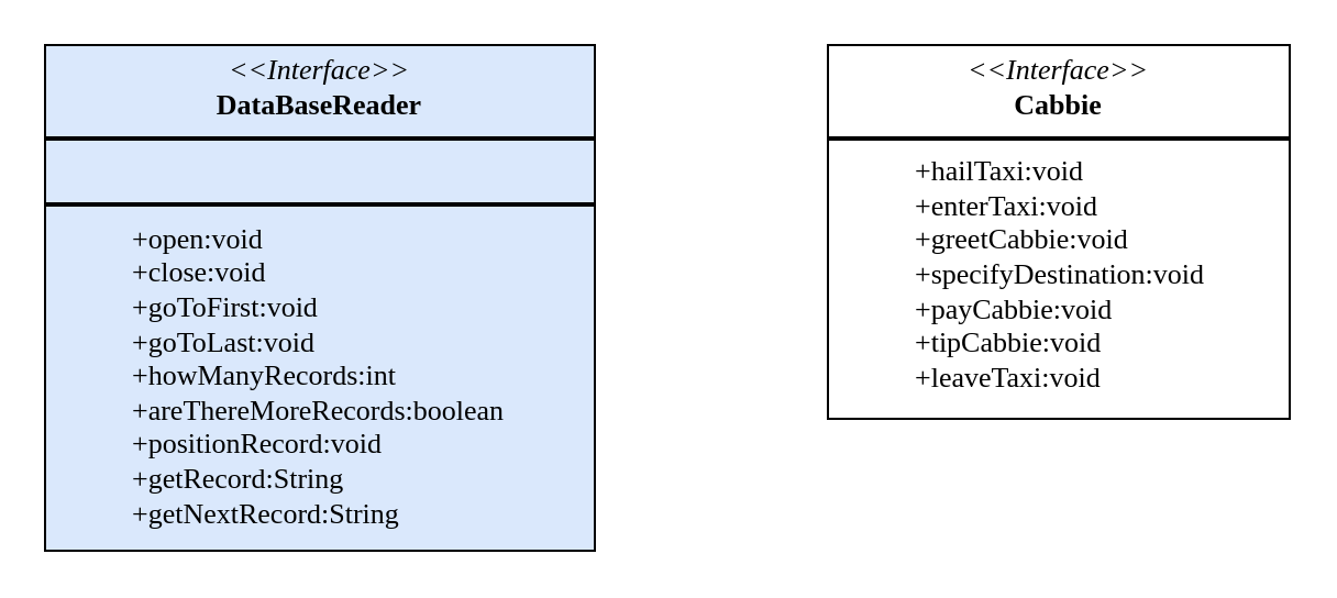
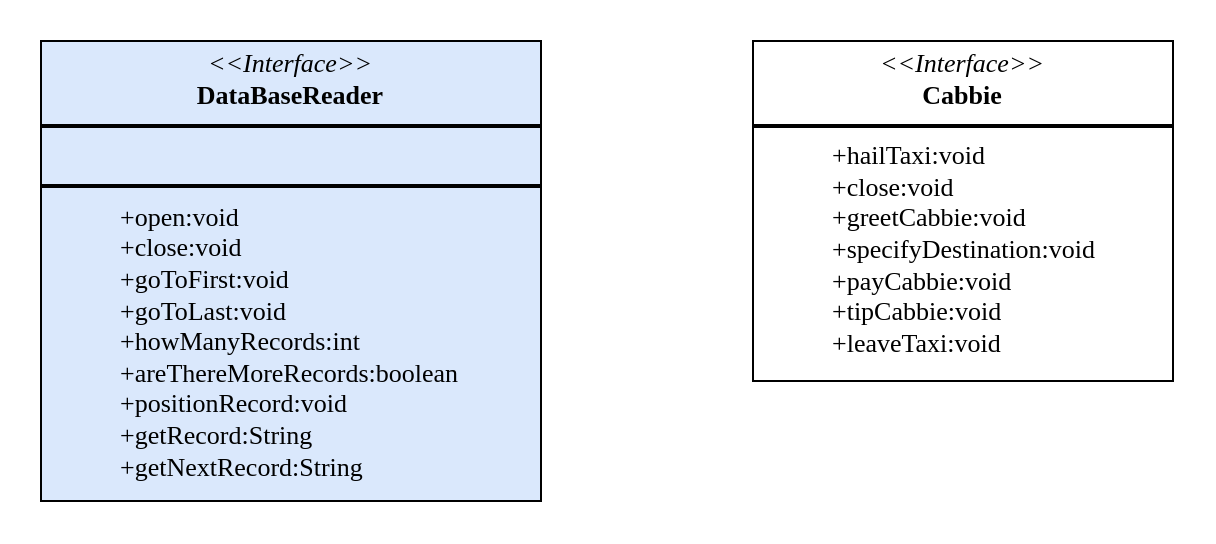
- <mxCell id="3" value="&lt;p style=&quot;margin: 4px 0px 0px; text-align: center; font-size: 13px;&quot;&gt;&lt;i style=&quot;font-size: 13px;&quot;&gt;&amp;lt;&amp;lt;Interface&amp;gt;&amp;gt;&lt;/i&gt;&lt;/p&gt;&lt;div style=&quot;text-align: center; font-size: 13px;&quot;&gt;&lt;div style=&quot;font-size: 13px;&quot;&gt;&lt;span style=&quot;font-size: 13px; font-weight: bold;&quot;&gt;Cabbie&lt;/span&gt;&lt;/div&gt;&lt;/div&gt;&lt;hr style=&quot;border-style: solid; font-size: 13px;&quot;&gt;&lt;blockquote style=&quot;margin: 0px 0px 0px 40px; border: none; padding: 0px; font-size: 13px;&quot;&gt;&lt;div style=&quot;font-size: 13px;&quot;&gt;&lt;div style=&quot;font-size: 13px;&quot;&gt;&lt;span style=&quot;font-size: 13px;&quot;&gt;+hailTaxi:void&lt;br style=&quot;font-size: 13px;&quot;&gt;&lt;/span&gt;&lt;/div&gt;&lt;div style=&quot;font-size: 13px;&quot;&gt;&lt;span style=&quot;font-size: 13px;&quot;&gt;+enterTaxi:void&lt;br style=&quot;font-size: 13px;&quot;&gt;&lt;/span&gt;&lt;/div&gt;&lt;div style=&quot;font-size: 13px;&quot;&gt;&lt;span style=&quot;font-size: 13px;&quot;&gt;+greetCabbie:void&lt;br style=&quot;font-size: 13px;&quot;&gt;&lt;/span&gt;&lt;/div&gt;&lt;div style=&quot;font-size: 13px;&quot;&gt;&lt;span style=&quot;font-size: 13px;&quot;&gt;+specifyDestination:void&lt;br style=&quot;font-size: 13px;&quot;&gt;&lt;/span&gt;&lt;/div&gt;&lt;div style=&quot;font-size: 13px;&quot;&gt;&lt;span style=&quot;font-size: 13px;&quot;&gt;+payCabbie:void&lt;br style=&quot;font-size: 13px;&quot;&gt;&lt;/span&gt;&lt;/div&gt;&lt;div style=&quot;font-size: 13px;&quot;&gt;&lt;span style=&quot;font-size: 13px;&quot;&gt;+tipCabbie:void&lt;br style=&quot;font-size: 13px;&quot;&gt;&lt;/span&gt;&lt;/div&gt;&lt;div style=&quot;font-size: 13px;&quot;&gt;&lt;span style=&quot;font-size: 13px;&quot;&gt;+leaveTaxi:void&lt;/span&gt;&lt;/div&gt;&lt;/div&gt;&lt;/blockquote&gt;" style="verticalAlign=top;align=left;overflow=fill;html=1;whiteSpace=wrap;fontFamily=Comic Sans MS;fontSize=13;" vertex="1" parent="1"><mxGeometry x="376" y="20" width="210" height="170" as="geometry" /></mxCell>
+ <mxCell id="3" value="&lt;p style=&quot;margin: 4px 0px 0px; text-align: center; font-size: 13px;&quot;&gt;&lt;i style=&quot;font-size: 13px;&quot;&gt;&amp;lt;&amp;lt;Interface&amp;gt;&amp;gt;&lt;/i&gt;&lt;/p&gt;&lt;div style=&quot;text-align: center; font-size: 13px;&quot;&gt;&lt;div style=&quot;font-size: 13px;&quot;&gt;&lt;span style=&quot;font-size: 13px; font-weight: bold;&quot;&gt;Cabbie&lt;/span&gt;&lt;/div&gt;&lt;/div&gt;&lt;hr style=&quot;border-style: solid; font-size: 13px;&quot;&gt;&lt;blockquote style=&quot;margin: 0px 0px 0px 40px; border: none; padding: 0px; font-size: 13px;&quot;&gt;&lt;div style=&quot;font-size: 13px;&quot;&gt;&lt;div style=&quot;font-size: 13px;&quot;&gt;&lt;span style=&quot;font-size: 13px;&quot;&gt;+hailTaxi:void&lt;br style=&quot;font-size: 13px;&quot;&gt;&lt;/span&gt;&lt;/div&gt;&lt;div style=&quot;font-size: 13px;&quot;&gt;&lt;span style=&quot;font-size: 13px;&quot;&gt;+close:void&lt;br style=&quot;font-size: 13px;&quot;&gt;&lt;/span&gt;&lt;/div&gt;&lt;div style=&quot;font-size: 13px;&quot;&gt;&lt;span style=&quot;font-size: 13px;&quot;&gt;+greetCabbie:void&lt;br style=&quot;font-size: 13px;&quot;&gt;&lt;/span&gt;&lt;/div&gt;&lt;div style=&quot;font-size: 13px;&quot;&gt;&lt;span style=&quot;font-size: 13px;&quot;&gt;+specifyDestination:void&lt;br style=&quot;font-size: 13px;&quot;&gt;&lt;/span&gt;&lt;/div&gt;&lt;div style=&quot;font-size: 13px;&quot;&gt;&lt;span style=&quot;font-size: 13px;&quot;&gt;+payCabbie:void&lt;br style=&quot;font-size: 13px;&quot;&gt;&lt;/span&gt;&lt;/div&gt;&lt;div style=&quot;font-size: 13px;&quot;&gt;&lt;span style=&quot;font-size: 13px;&quot;&gt;+tipCabbie:void&lt;br style=&quot;font-size: 13px;&quot;&gt;&lt;/span&gt;&lt;/div&gt;&lt;div style=&quot;font-size: 13px;&quot;&gt;&lt;span style=&quot;font-size: 13px;&quot;&gt;+leaveTaxi:void&lt;/span&gt;&lt;/div&gt;&lt;/div&gt;&lt;/blockquote&gt;" style="verticalAlign=top;align=left;overflow=fill;html=1;whiteSpace=wrap;fontFamily=Comic Sans MS;fontSize=13;" vertex="1" parent="1"><mxGeometry x="376" y="20" width="210" height="170" as="geometry" /></mxCell>
